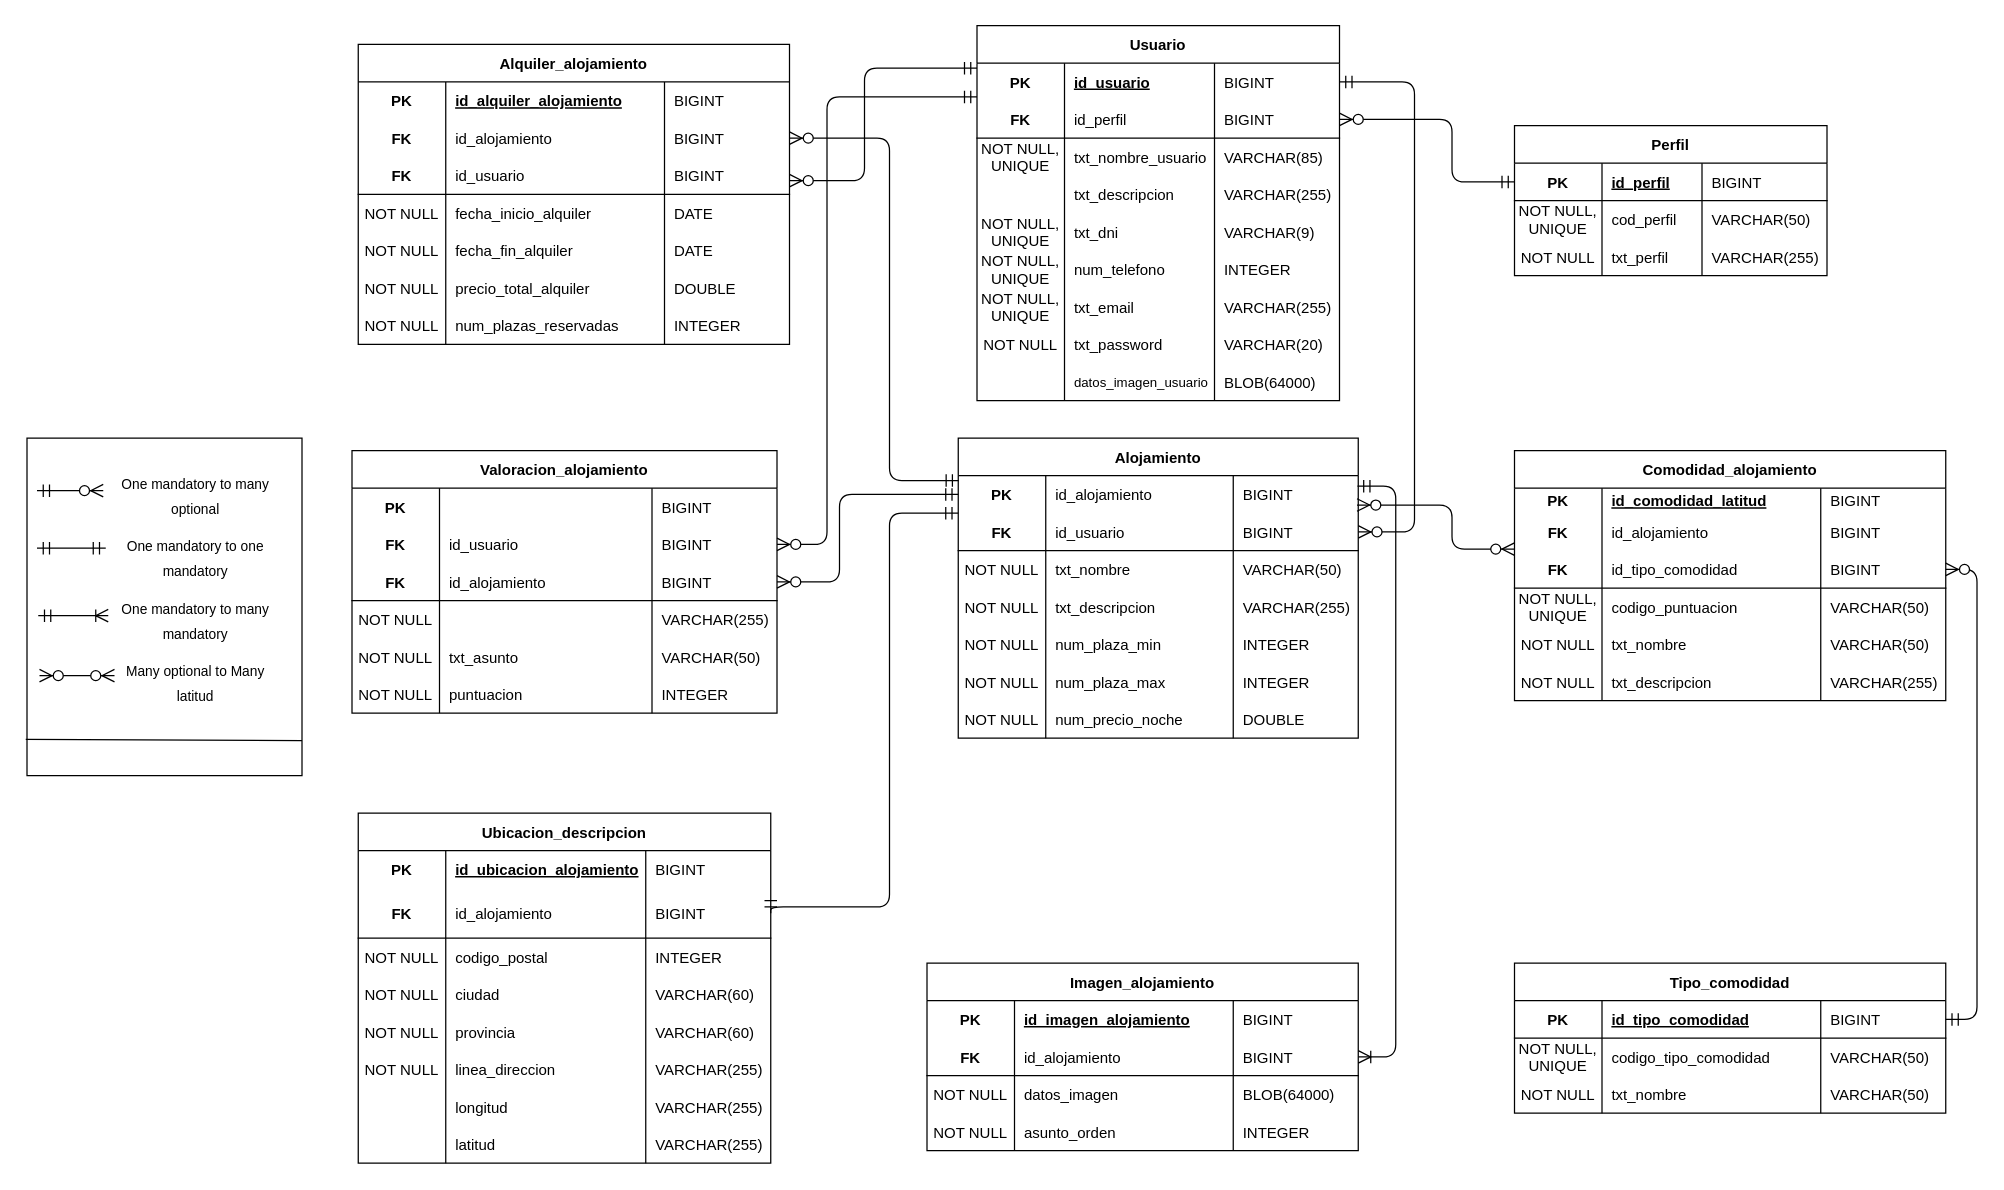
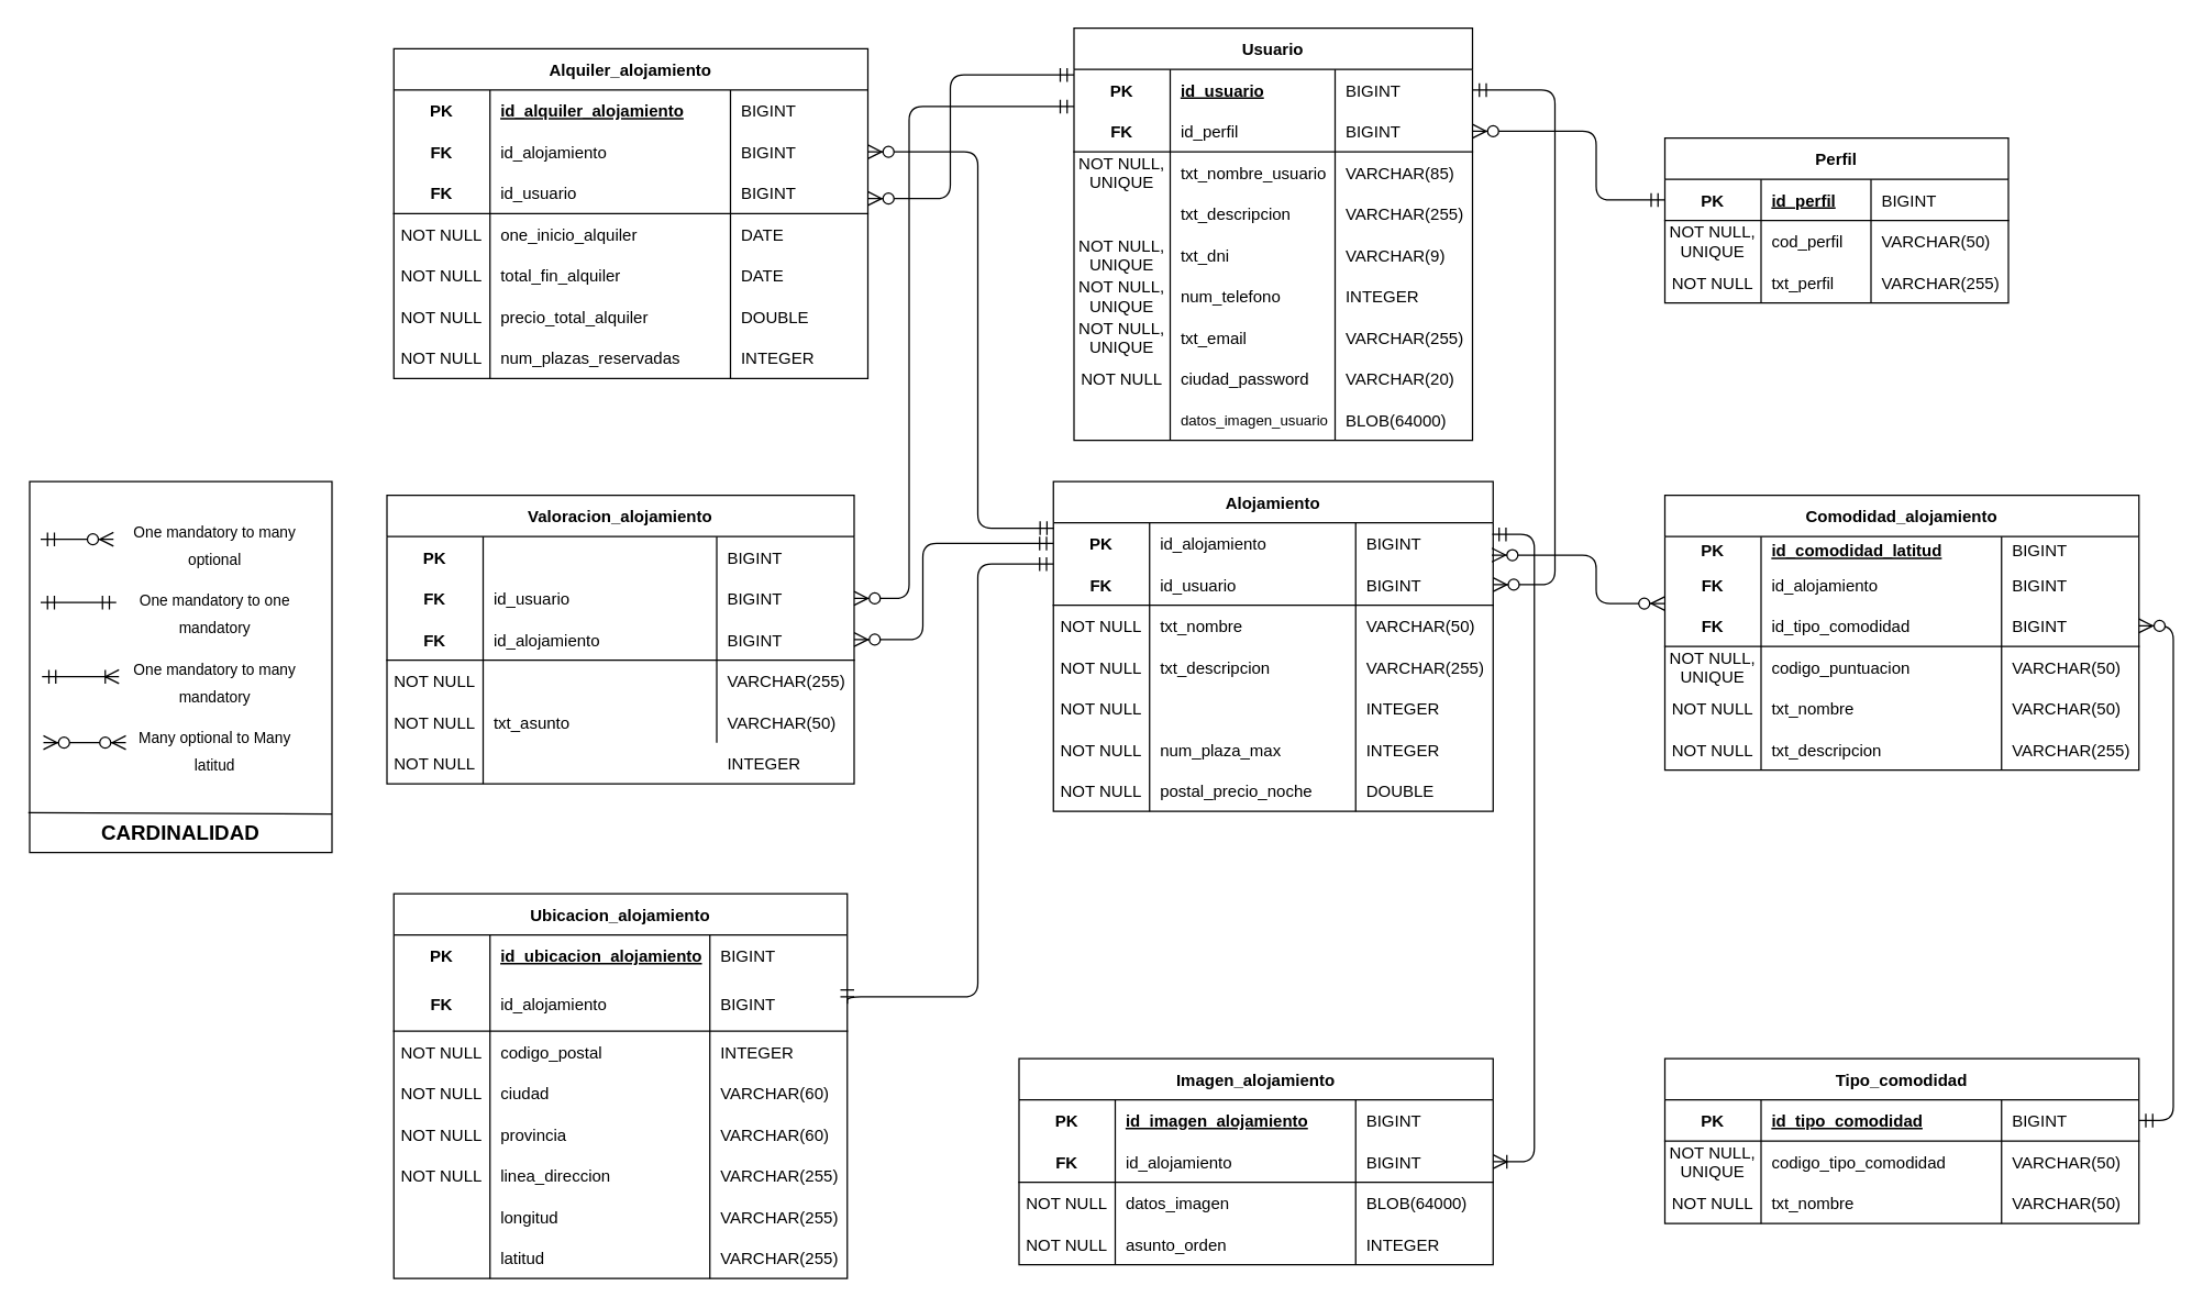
- <mxCell id="97" value="fecha_inicio_alquiler" style="shape=partialRectangle;overflow=hidden;connectable=0;fillColor=none;top=0;left=0;bottom=0;right=0;align=left;spacingLeft=6;" parent="95" vertex="1"><mxGeometry x="70" width="175" height="30" as="geometry"><mxRectangle width="175" height="30" as="alternateBounds" /></mxGeometry></mxCell>
+ <mxCell id="97" value="one_inicio_alquiler" style="shape=partialRectangle;overflow=hidden;connectable=0;fillColor=none;top=0;left=0;bottom=0;right=0;align=left;spacingLeft=6;" parent="95" vertex="1"><mxGeometry x="70" width="175" height="30" as="geometry"><mxRectangle width="175" height="30" as="alternateBounds" /></mxGeometry></mxCell>
- <mxCell id="101" value="fecha_fin_alquiler" style="shape=partialRectangle;overflow=hidden;connectable=0;fillColor=none;top=0;left=0;bottom=0;right=0;align=left;spacingLeft=6;" parent="99" vertex="1"><mxGeometry x="70" width="175" height="30" as="geometry"><mxRectangle width="175" height="30" as="alternateBounds" /></mxGeometry></mxCell>
+ <mxCell id="101" value="total_fin_alquiler" style="shape=partialRectangle;overflow=hidden;connectable=0;fillColor=none;top=0;left=0;bottom=0;right=0;align=left;spacingLeft=6;" parent="99" vertex="1"><mxGeometry x="70" width="175" height="30" as="geometry"><mxRectangle width="175" height="30" as="alternateBounds" /></mxGeometry></mxCell>
- <mxCell id="63" value="txt_password" style="shape=partialRectangle;overflow=hidden;connectable=0;fillColor=none;top=0;left=0;bottom=0;right=0;align=left;spacingLeft=6;" parent="61" vertex="1"><mxGeometry x="70" width="120" height="30" as="geometry"><mxRectangle width="120" height="30" as="alternateBounds" /></mxGeometry></mxCell>
+ <mxCell id="63" value="ciudad_password" style="shape=partialRectangle;overflow=hidden;connectable=0;fillColor=none;top=0;left=0;bottom=0;right=0;align=left;spacingLeft=6;" parent="61" vertex="1"><mxGeometry x="70" width="120" height="30" as="geometry"><mxRectangle width="120" height="30" as="alternateBounds" /></mxGeometry></mxCell>
- <mxCell id="22" value="num_plaza_min" style="shape=partialRectangle;overflow=hidden;connectable=0;fillColor=none;top=0;left=0;bottom=0;right=0;align=left;spacingLeft=6;" parent="20" vertex="1"><mxGeometry x="70" width="150" height="30" as="geometry"><mxRectangle width="150" height="30" as="alternateBounds" /></mxGeometry></mxCell>
- <mxCell id="220" value="puntuacion" style="shape=partialRectangle;overflow=hidden;connectable=0;fillColor=none;top=0;left=0;bottom=0;right=0;align=left;spacingLeft=6;" parent="218" vertex="1"><mxGeometry x="70" width="170" height="30" as="geometry"><mxRectangle width="170" height="30" as="alternateBounds" /></mxGeometry></mxCell>
- <mxCell id="30" value="num_precio_noche" style="shape=partialRectangle;overflow=hidden;connectable=0;fillColor=none;top=0;left=0;bottom=0;right=0;align=left;spacingLeft=6;" parent="28" vertex="1"><mxGeometry x="70" width="150" height="30" as="geometry"><mxRectangle width="150" height="30" as="alternateBounds" /></mxGeometry></mxCell>
+ <mxCell id="30" value="postal_precio_noche" style="shape=partialRectangle;overflow=hidden;connectable=0;fillColor=none;top=0;left=0;bottom=0;right=0;align=left;spacingLeft=6;" parent="28" vertex="1"><mxGeometry x="70" width="150" height="30" as="geometry"><mxRectangle width="150" height="30" as="alternateBounds" /></mxGeometry></mxCell>
+ <mxCell id="241" value="&lt;font size=&quot;1&quot; style=&quot;&quot;&gt;&lt;b style=&quot;font-size: 15px;&quot;&gt;CARDINALIDAD&lt;/b&gt;&lt;/font&gt;" style="text;html=1;align=center;verticalAlign=middle;whiteSpace=wrap;rounded=0;fontSize=16;" parent="1" vertex="1"><mxGeometry x="66" y="590" width="130" height="30" as="geometry" /></mxCell>
- <mxCell id="166" value="Ubicacion_descripcion" style="shape=table;startSize=30;container=1;collapsible=1;childLayout=tableLayout;fixedRows=1;rowLines=0;fontStyle=1;align=center;resizeLast=1;" parent="1" vertex="1"><mxGeometry x="286" y="650" width="330" height="280.0" as="geometry"><mxRectangle x="120" y="120" width="100" height="30" as="alternateBounds" /></mxGeometry></mxCell>
+ <mxCell id="166" value="Ubicacion_alojamiento" style="shape=table;startSize=30;container=1;collapsible=1;childLayout=tableLayout;fixedRows=1;rowLines=0;fontStyle=1;align=center;resizeLast=1;" parent="1" vertex="1"><mxGeometry x="286" y="650" width="330" height="280.0" as="geometry"><mxRectangle x="120" y="120" width="100" height="30" as="alternateBounds" /></mxGeometry></mxCell>
